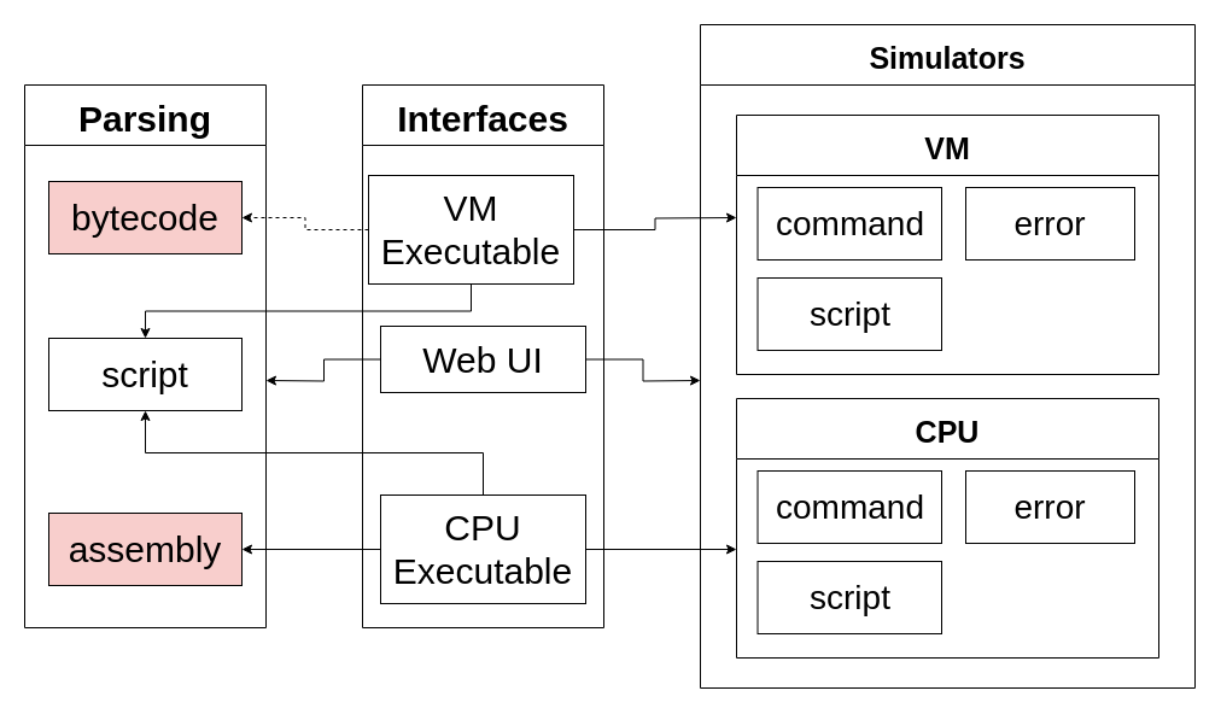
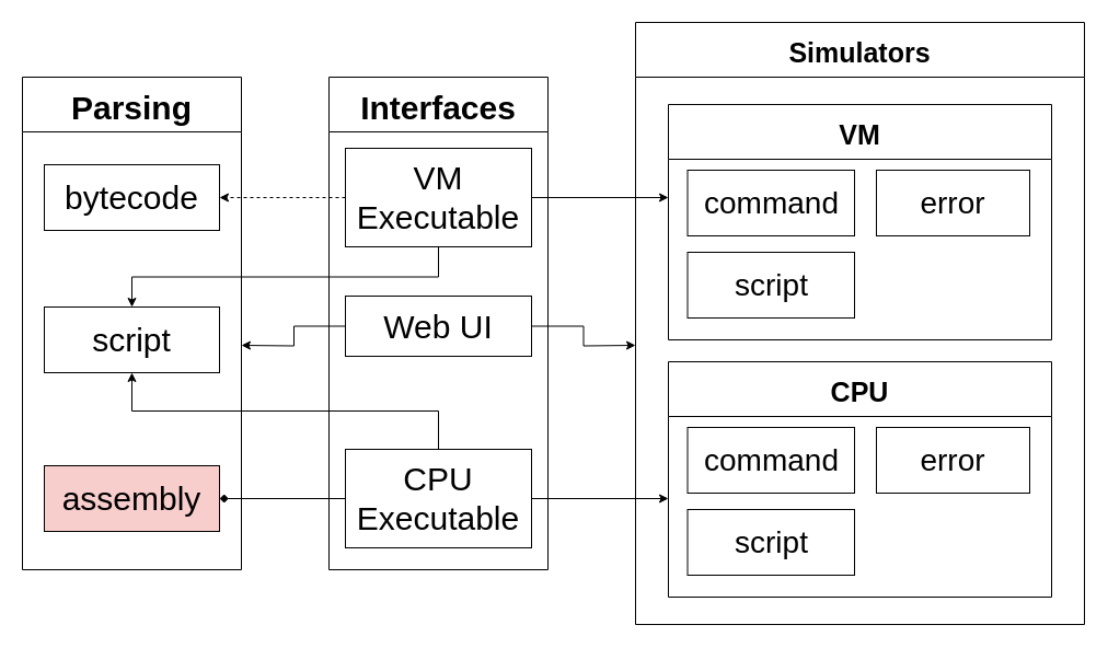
- <mxCell id="16" value="bytecode" style="rounded=0;whiteSpace=wrap;html=1;fontSize=30;fillColor=#f8cecc;" parent="15" vertex="1"><mxGeometry x="20" y="80" width="160" height="60" as="geometry" /></mxCell>
+ <mxCell id="16" value="bytecode" style="rounded=0;whiteSpace=wrap;html=1;fontSize=30;" parent="15" vertex="1"><mxGeometry x="20" y="80" width="160" height="60" as="geometry" /></mxCell>
- <mxCell id="12" value="VM Executable" style="rounded=0;whiteSpace=wrap;html=1;fontSize=30;" parent="11" vertex="1"><mxGeometry x="5" y="75" width="170" height="90" as="geometry" /></mxCell>
+ <mxCell id="12" value="VM Executable" style="rounded=0;whiteSpace=wrap;html=1;fontSize=30;" parent="11" vertex="1"><mxGeometry x="15" y="65" width="170" height="90" as="geometry" /></mxCell>
- <mxCell id="23" style="edgeStyle=orthogonalEdgeStyle;rounded=0;orthogonalLoop=1;jettySize=auto;html=1;exitX=0;exitY=0.5;exitDx=0;exitDy=0;entryX=1;entryY=0.5;entryDx=0;entryDy=0;fontSize=30;" parent="1" source="14" target="18" edge="1"><mxGeometry relative="1" as="geometry" /></mxCell>
+ <mxCell id="23" style="edgeStyle=orthogonalEdgeStyle;rounded=0;orthogonalLoop=1;jettySize=auto;html=1;exitX=0;exitY=0.5;exitDx=0;exitDy=0;entryX=1;entryY=0.5;entryDx=0;entryDy=0;fontSize=30;endArrow=diamond;" parent="1" source="14" target="18" edge="1"><mxGeometry relative="1" as="geometry" /></mxCell>
